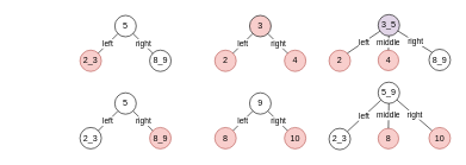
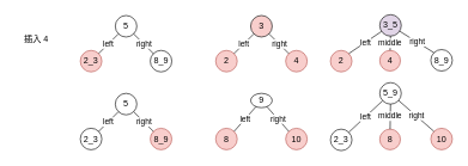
+ <mxCell id="36" value="插入 4" style="text;html=1;strokeColor=none;fillColor=none;align=center;verticalAlign=middle;whiteSpace=wrap;rounded=0;" parent="1" vertex="1"><mxGeometry x="20" y="39.21" width="60" height="30" as="geometry" /></mxCell>
- <mxCell id="14" value="9" style="ellipse;whiteSpace=wrap;html=1;aspect=fixed;" parent="1" vertex="1"><mxGeometry x="348.78" y="130" width="30" height="30" as="geometry" /></mxCell>
+ <mxCell id="14" value="9" style="ellipse;whiteSpace=wrap;html=1;aspect=fixed;" parent="1" vertex="1"><mxGeometry x="348.78" y="130" width="30" height="20" as="geometry" /></mxCell>
